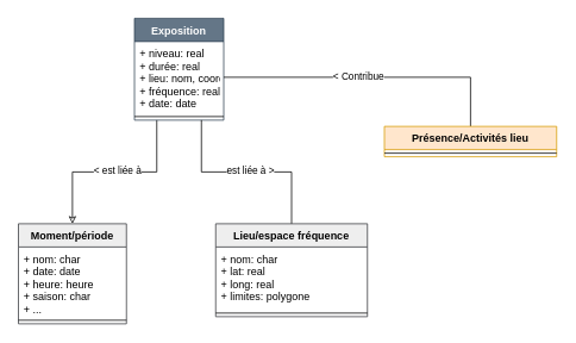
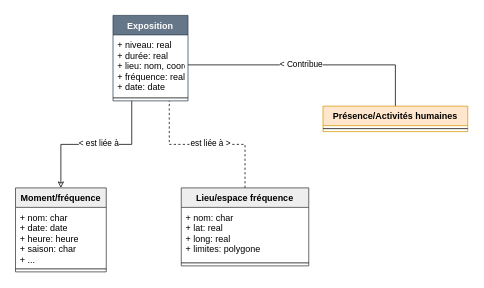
- <mxCell id="9" value="Présence/Activités lieu" style="swimlane;fontStyle=1;align=center;verticalAlign=top;childLayout=stackLayout;horizontal=1;startSize=26;horizontalStack=0;resizeParent=1;resizeParentMax=0;resizeLast=0;collapsible=1;marginBottom=0;fillColor=#ffe6cc;strokeColor=#d79b00;" vertex="1" parent="1"><mxGeometry x="430" y="141" width="193" height="34" as="geometry"><mxRectangle x="320" y="370" width="90" height="26" as="alternateBounds" /></mxGeometry></mxCell>
+ <mxCell id="9" value="Présence/Activités humaines" style="swimlane;fontStyle=1;align=center;verticalAlign=top;childLayout=stackLayout;horizontal=1;startSize=26;horizontalStack=0;resizeParent=1;resizeParentMax=0;resizeLast=0;collapsible=1;marginBottom=0;fillColor=#ffe6cc;strokeColor=#d79b00;" vertex="1" parent="1"><mxGeometry x="430" y="141" width="193" height="34" as="geometry"><mxRectangle x="320" y="370" width="90" height="26" as="alternateBounds" /></mxGeometry></mxCell>
- <mxCell id="11" style="edgeStyle=orthogonalEdgeStyle;rounded=0;orthogonalLoop=1;jettySize=auto;html=1;entryX=0.75;entryY=1;entryDx=0;entryDy=0;endArrow=none;endFill=0;exitX=0.5;exitY=0;exitDx=0;exitDy=0;" edge="1" parent="1" source="13" target="4"><mxGeometry relative="1" as="geometry"><mxPoint x="435" y="288" as="targetPoint" /></mxGeometry></mxCell>
+ <mxCell id="11" style="edgeStyle=orthogonalEdgeStyle;rounded=0;orthogonalLoop=1;jettySize=auto;html=1;entryX=0.75;entryY=1;entryDx=0;entryDy=0;endArrow=none;endFill=0;exitX=0.5;exitY=0;exitDx=0;exitDy=0;dashed=1;" edge="1" parent="1" source="13" target="4"><mxGeometry relative="1" as="geometry"><mxPoint x="435" y="288" as="targetPoint" /></mxGeometry></mxCell>
- <mxCell id="16" value="Moment/période" style="swimlane;fontStyle=1;align=center;verticalAlign=top;childLayout=stackLayout;horizontal=1;startSize=26;horizontalStack=0;resizeParent=1;resizeParentMax=0;resizeLast=0;collapsible=1;marginBottom=0;fillColor=#eeeeee;strokeColor=#36393d;" vertex="1" parent="1"><mxGeometry x="20" y="250" width="121" height="112" as="geometry"><mxRectangle x="600" y="310" width="90" height="26" as="alternateBounds" /></mxGeometry></mxCell>
+ <mxCell id="16" value="Moment/fréquence" style="swimlane;fontStyle=1;align=center;verticalAlign=top;childLayout=stackLayout;horizontal=1;startSize=26;horizontalStack=0;resizeParent=1;resizeParentMax=0;resizeLast=0;collapsible=1;marginBottom=0;fillColor=#eeeeee;strokeColor=#36393d;" vertex="1" parent="1"><mxGeometry x="20" y="250" width="121" height="112" as="geometry"><mxRectangle x="600" y="310" width="90" height="26" as="alternateBounds" /></mxGeometry></mxCell>
